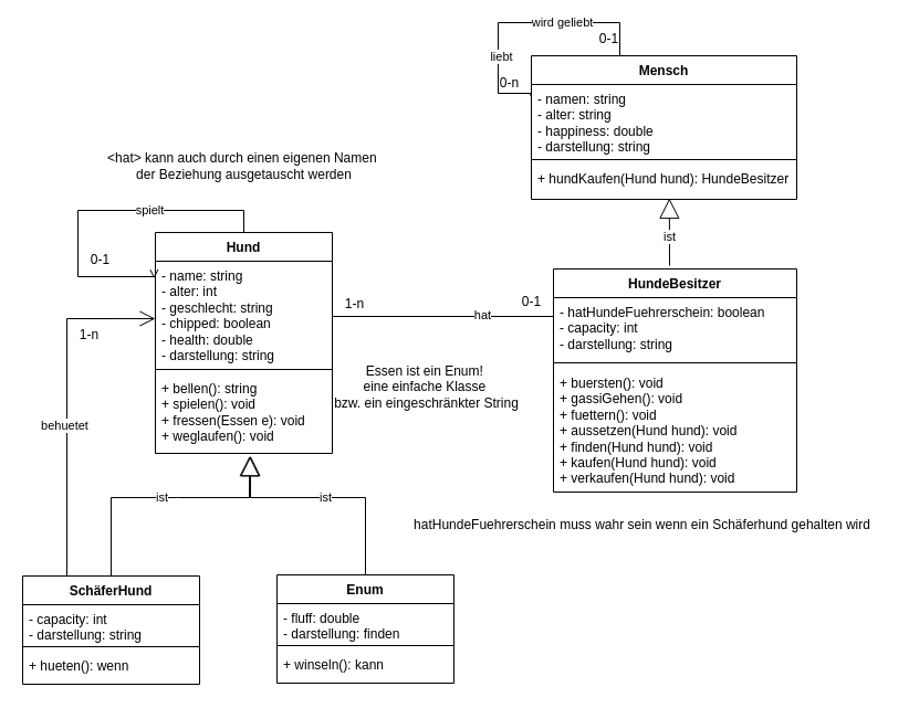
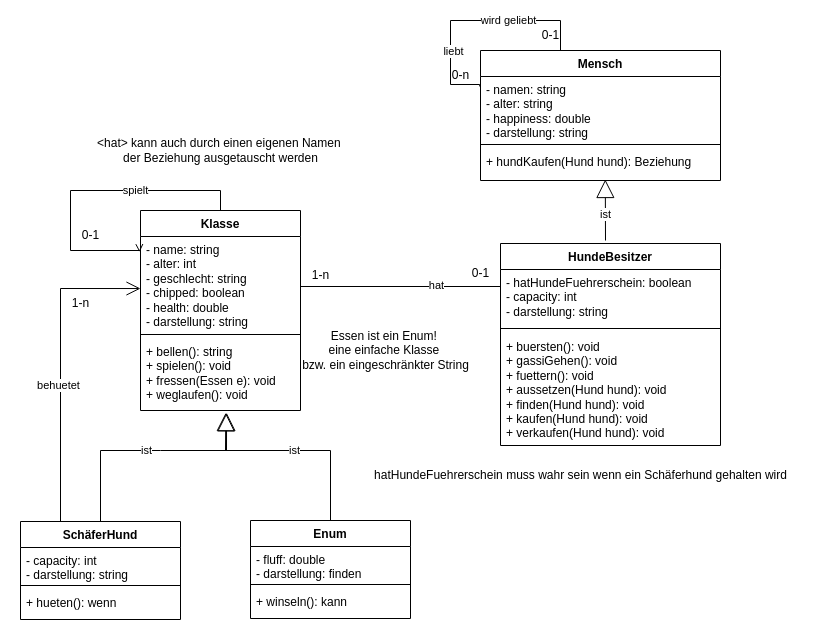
- <mxCell id="9" value="+ hundKaufen(Hund hund): HundeBesitzer" style="text;strokeColor=none;fillColor=none;align=left;verticalAlign=top;spacingLeft=4;spacingRight=4;overflow=hidden;rotatable=0;points=[[0,0.5],[1,0.5]];portConstraint=eastwest;whiteSpace=wrap;html=1;" parent="6" vertex="1"><mxGeometry y="98" width="240" height="32" as="geometry" /></mxCell>
+ <mxCell id="9" value="+ hundKaufen(Hund hund): Beziehung" style="text;strokeColor=none;fillColor=none;align=left;verticalAlign=top;spacingLeft=4;spacingRight=4;overflow=hidden;rotatable=0;points=[[0,0.5],[1,0.5]];portConstraint=eastwest;whiteSpace=wrap;html=1;" parent="6" vertex="1"><mxGeometry y="98" width="240" height="32" as="geometry" /></mxCell>
- <mxCell id="2" value="Hund" style="swimlane;fontStyle=1;align=center;verticalAlign=top;childLayout=stackLayout;horizontal=1;startSize=26;horizontalStack=0;resizeParent=1;resizeParentMax=0;resizeLast=0;collapsible=1;marginBottom=0;whiteSpace=wrap;html=1;" parent="1" vertex="1"><mxGeometry x="140" y="210" width="160" height="200" as="geometry" /></mxCell>
+ <mxCell id="2" value="Klasse" style="swimlane;fontStyle=1;align=center;verticalAlign=top;childLayout=stackLayout;horizontal=1;startSize=26;horizontalStack=0;resizeParent=1;resizeParentMax=0;resizeLast=0;collapsible=1;marginBottom=0;whiteSpace=wrap;html=1;" parent="1" vertex="1"><mxGeometry x="140" y="210" width="160" height="200" as="geometry" /></mxCell>
